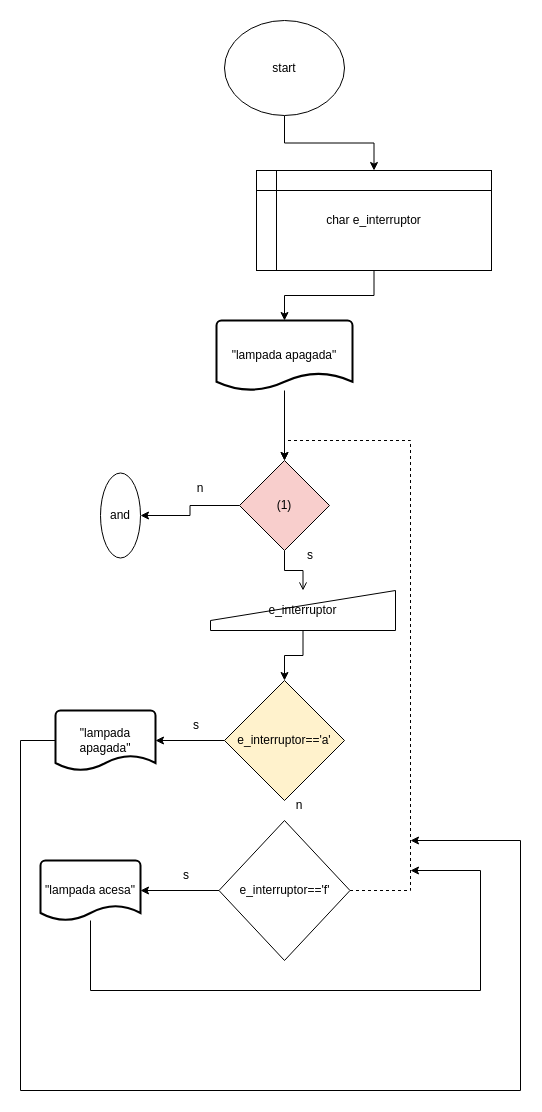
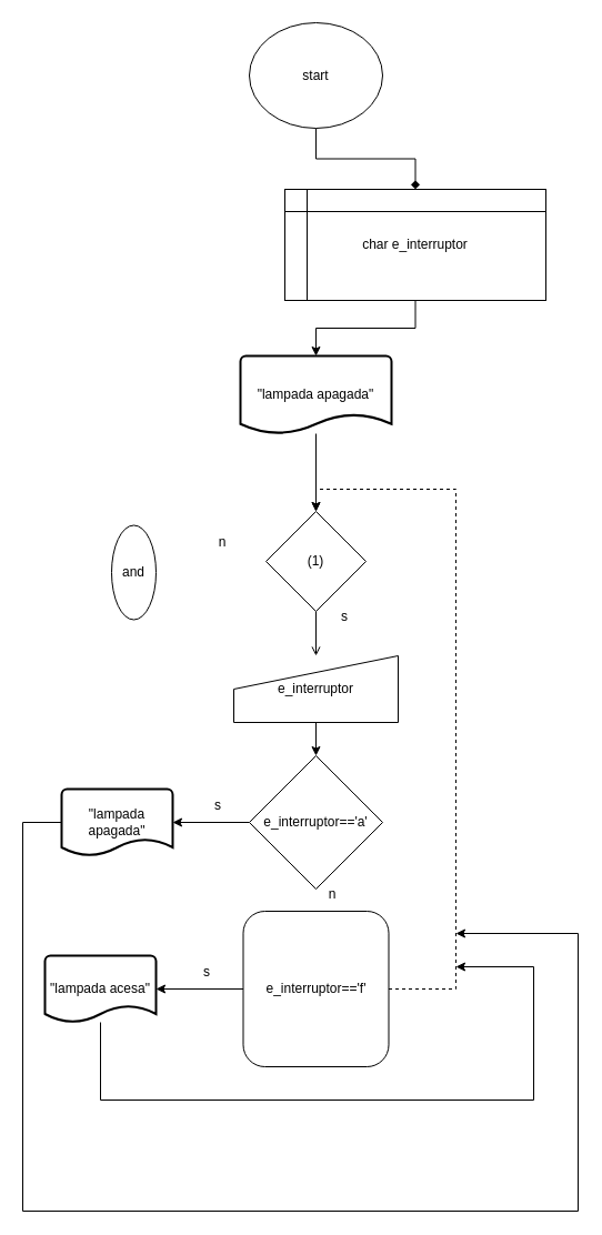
- <mxCell id="2" style="edgeStyle=orthogonalEdgeStyle;rounded=0;orthogonalLoop=1;jettySize=auto;html=1;entryX=0.5;entryY=0;entryDx=0;entryDy=0;" edge="1" parent="1" source="3" target="5"><mxGeometry relative="1" as="geometry" /></mxCell>
+ <mxCell id="2" style="edgeStyle=orthogonalEdgeStyle;rounded=0;orthogonalLoop=1;jettySize=auto;html=1;entryX=0.5;entryY=0;entryDx=0;entryDy=0;endArrow=diamond;" edge="1" parent="1" source="3" target="5"><mxGeometry relative="1" as="geometry" /></mxCell>
- <mxCell id="12" value="(1)" style="rhombus;whiteSpace=wrap;html=1;fillColor=#f8cecc;" vertex="1" parent="1"><mxGeometry x="239" y="460" width="90" height="90" as="geometry" /></mxCell>
+ <mxCell id="12" value="(1)" style="rhombus;whiteSpace=wrap;html=1;" vertex="1" parent="1"><mxGeometry x="239" y="460" width="90" height="90" as="geometry" /></mxCell>
- <mxCell id="11" style="edgeStyle=orthogonalEdgeStyle;rounded=0;orthogonalLoop=1;jettySize=auto;html=1;entryX=1;entryY=0.5;entryDx=0;entryDy=0;" edge="1" parent="1" source="12" target="13"><mxGeometry relative="1" as="geometry" /></mxCell>
- <mxCell id="7" value="e_interruptor" style="shape=manualInput;whiteSpace=wrap;html=1;" vertex="1" parent="1"><mxGeometry x="210" y="590" width="185" height="40" as="geometry" /></mxCell>
+ <mxCell id="7" value="e_interruptor" style="shape=manualInput;whiteSpace=wrap;html=1;" vertex="1" parent="1"><mxGeometry x="210" y="590" width="148" height="60" as="geometry" /></mxCell>
- <mxCell id="15" value="&lt;span&gt;e_interruptor=='a'&lt;/span&gt;" style="rhombus;whiteSpace=wrap;html=1;fillColor=#fff2cc;" vertex="1" parent="1"><mxGeometry x="224" y="680" width="120" height="120" as="geometry" /></mxCell>
+ <mxCell id="15" value="&lt;span&gt;e_interruptor=='a'&lt;/span&gt;" style="rhombus;whiteSpace=wrap;html=1;" vertex="1" parent="1"><mxGeometry x="224" y="680" width="120" height="120" as="geometry" /></mxCell>
- <mxCell id="22" value="e_interruptor=='f'" style="rhombus;whiteSpace=wrap;html=1;" vertex="1" parent="1"><mxGeometry x="218.5" y="820" width="131" height="140" as="geometry" /></mxCell>
+ <mxCell id="22" value="e_interruptor=='f'" style="whiteSpace=wrap;html=1;rounded=1;" vertex="1" parent="1"><mxGeometry x="218.5" y="820" width="131" height="140" as="geometry" /></mxCell>
